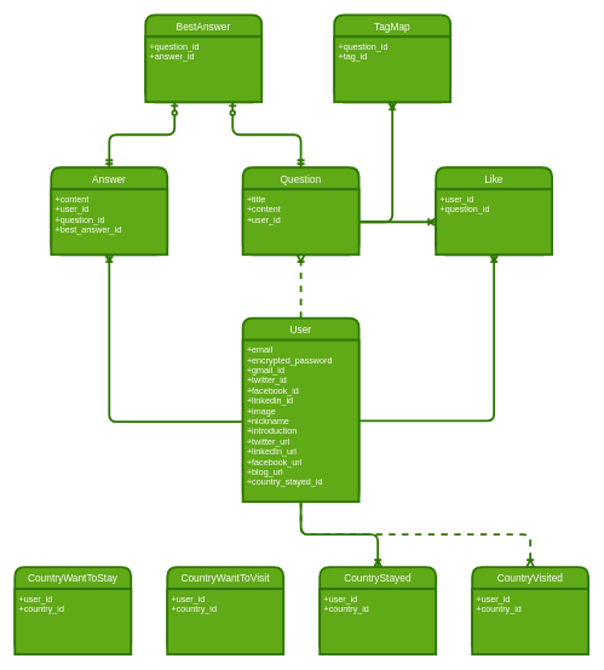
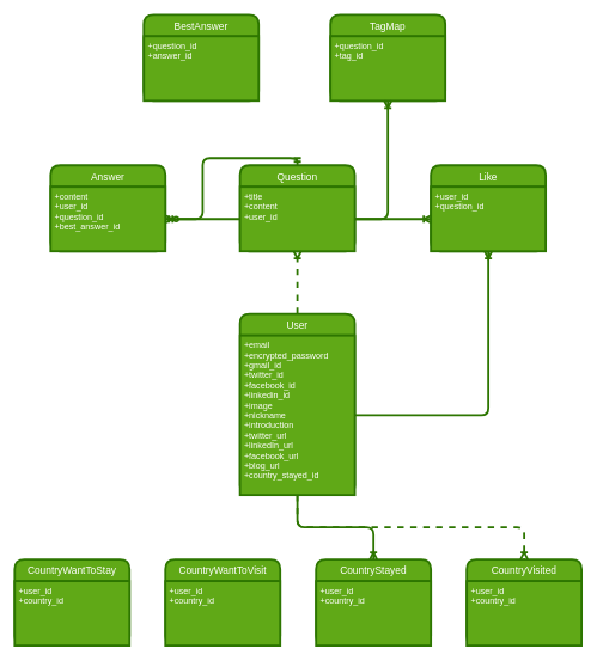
- <mxCell id="27" value="" style="edgeStyle=orthogonalEdgeStyle;fontSize=12;html=1;endArrow=ERzeroToOne;startArrow=ERmandOne;strokeColor=#2D7600;strokeWidth=3;entryX=0.25;entryY=1;entryDx=0;entryDy=0;exitX=0.5;exitY=0;exitDx=0;exitDy=0;endFill=0;" edge="1" parent="1" source="8" target="26"><mxGeometry width="100" height="100" relative="1" as="geometry"><mxPoint x="250" y="270" as="sourcePoint" /><mxPoint x="350" y="170" as="targetPoint" /></mxGeometry></mxCell>
- <mxCell id="28" value="" style="edgeStyle=orthogonalEdgeStyle;fontSize=12;html=1;endArrow=ERzeroToOne;startArrow=ERmandOne;strokeColor=#2D7600;strokeWidth=3;entryX=0.75;entryY=1;entryDx=0;entryDy=0;exitX=0.5;exitY=0;exitDx=0;exitDy=0;endFill=0;" edge="1" parent="1" source="6" target="25"><mxGeometry width="100" height="100" relative="1" as="geometry"><mxPoint x="160" y="240" as="sourcePoint" /><mxPoint x="250" y="150" as="targetPoint" /></mxGeometry></mxCell>
+ <mxCell id="28" value="" style="edgeStyle=orthogonalEdgeStyle;fontSize=12;html=1;endArrow=ERzeroToOne;startArrow=ERmandOne;strokeColor=#2D7600;strokeWidth=3;exitX=0.5;exitY=0;exitDx=0;exitDy=0;endFill=0;" edge="1" parent="1" source="6" target="9"><mxGeometry width="100" height="100" relative="1" as="geometry"><mxPoint x="160" y="240" as="sourcePoint" /><mxPoint x="250" y="150" as="targetPoint" /></mxGeometry></mxCell>
+ <mxCell id="24" value="" style="edgeStyle=entityRelationEdgeStyle;fontSize=12;html=1;endArrow=ERoneToMany;entryX=1;entryY=0.5;entryDx=0;entryDy=0;fillColor=#60a917;strokeColor=#2D7600;strokeWidth=3;exitX=0;exitY=0.5;exitDx=0;exitDy=0;" edge="1" parent="1" source="7" target="9"><mxGeometry width="100" height="100" relative="1" as="geometry"><mxPoint x="270" y="340" as="sourcePoint" /><mxPoint x="610" y="315" as="targetPoint" /></mxGeometry></mxCell>
- <mxCell id="29" value="" style="fontSize=12;html=1;endArrow=ERoneToMany;entryX=0.5;entryY=1;entryDx=0;entryDy=0;fillColor=#60a917;strokeColor=#2D7600;strokeWidth=3;edgeStyle=orthogonalEdgeStyle;exitX=0;exitY=0.5;exitDx=0;exitDy=0;" edge="1" parent="1" source="3" target="8"><mxGeometry width="100" height="100" relative="1" as="geometry"><mxPoint x="270" y="500" as="sourcePoint" /><mxPoint x="424" y="360" as="targetPoint" /><Array as="points"><mxPoint x="334" y="580" /><mxPoint x="150" y="580" /></Array></mxGeometry></mxCell>
